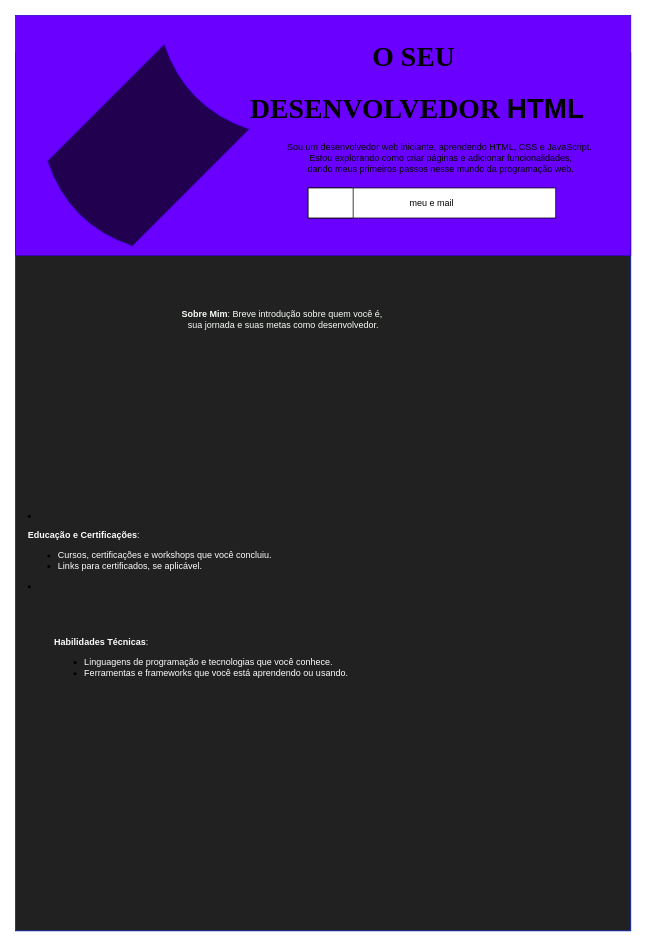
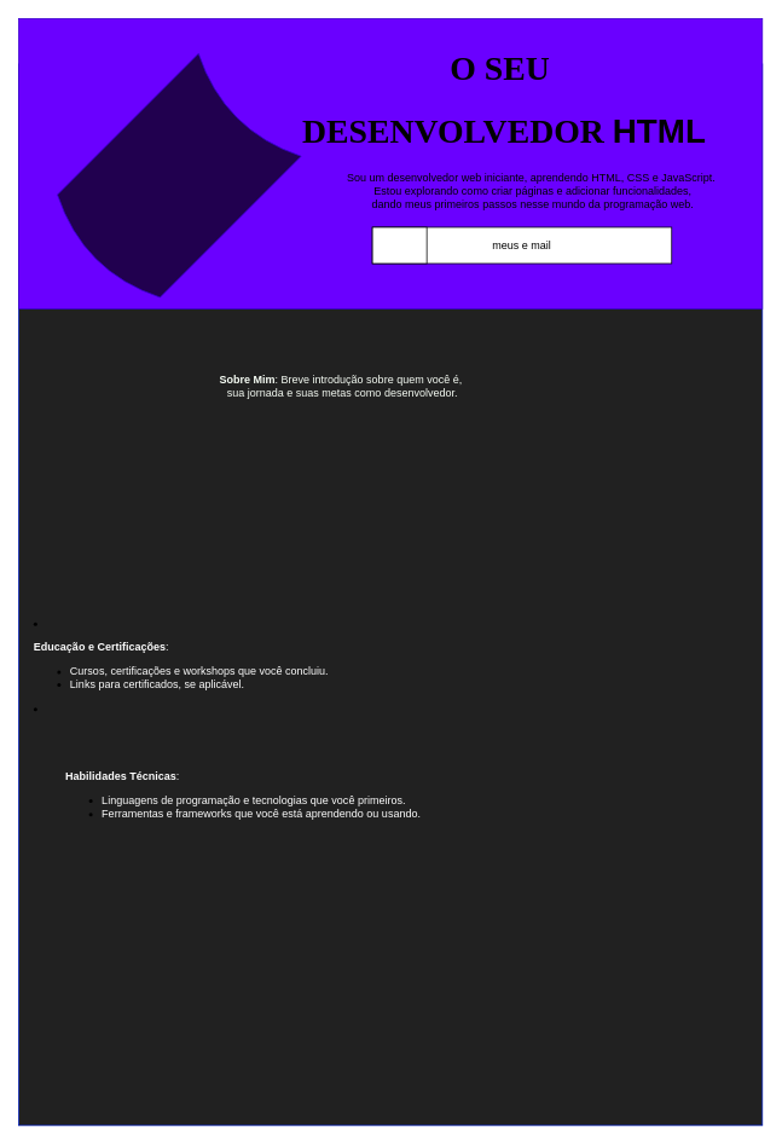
- <mxCell id="5" value="meu e mail" style="rounded=0;whiteSpace=wrap;html=1;" vertex="1" parent="1"><mxGeometry x="410" y="250" width="330" height="40" as="geometry" /></mxCell>
+ <mxCell id="5" value="meus e mail" style="rounded=0;whiteSpace=wrap;html=1;" vertex="1" parent="1"><mxGeometry x="410" y="250" width="330" height="40" as="geometry" /></mxCell>
- <mxCell id="16" value="&lt;p&gt;&lt;font color=&quot;#ffffff&quot;&gt;&lt;strong&gt;Habilidades Técnicas&lt;/strong&gt;:&lt;/font&gt;&lt;/p&gt;&lt;ul&gt;&lt;li&gt;&lt;font color=&quot;#ffffff&quot;&gt;Linguagens de programação e tecnologias que você conhece.&lt;/font&gt;&lt;/li&gt;&lt;li&gt;&lt;font color=&quot;#ffffff&quot;&gt;Ferramentas e frameworks que você está aprendendo ou usando.&lt;/font&gt;&lt;/li&gt;&lt;/ul&gt;" style="text;whiteSpace=wrap;html=1;" vertex="1" parent="1"><mxGeometry x="70" y="830" width="430" height="100" as="geometry" /></mxCell>
+ <mxCell id="16" value="&lt;p&gt;&lt;font color=&quot;#ffffff&quot;&gt;&lt;strong&gt;Habilidades Técnicas&lt;/strong&gt;:&lt;/font&gt;&lt;/p&gt;&lt;ul&gt;&lt;li&gt;&lt;font color=&quot;#ffffff&quot;&gt;Linguagens de programação e tecnologias que você primeiros.&lt;/font&gt;&lt;/li&gt;&lt;li&gt;&lt;font color=&quot;#ffffff&quot;&gt;Ferramentas e frameworks que você está aprendendo ou usando.&lt;/font&gt;&lt;/li&gt;&lt;/ul&gt;" style="text;whiteSpace=wrap;html=1;" vertex="1" parent="1"><mxGeometry x="70" y="830" width="430" height="100" as="geometry" /></mxCell>
